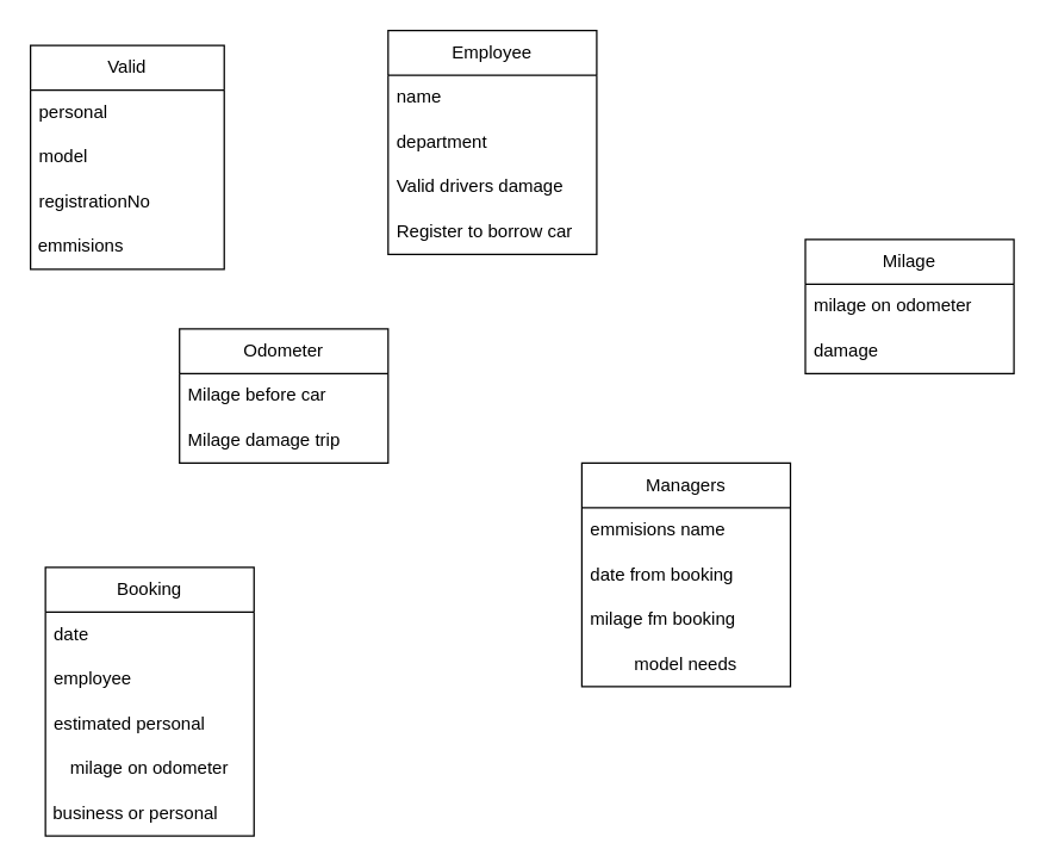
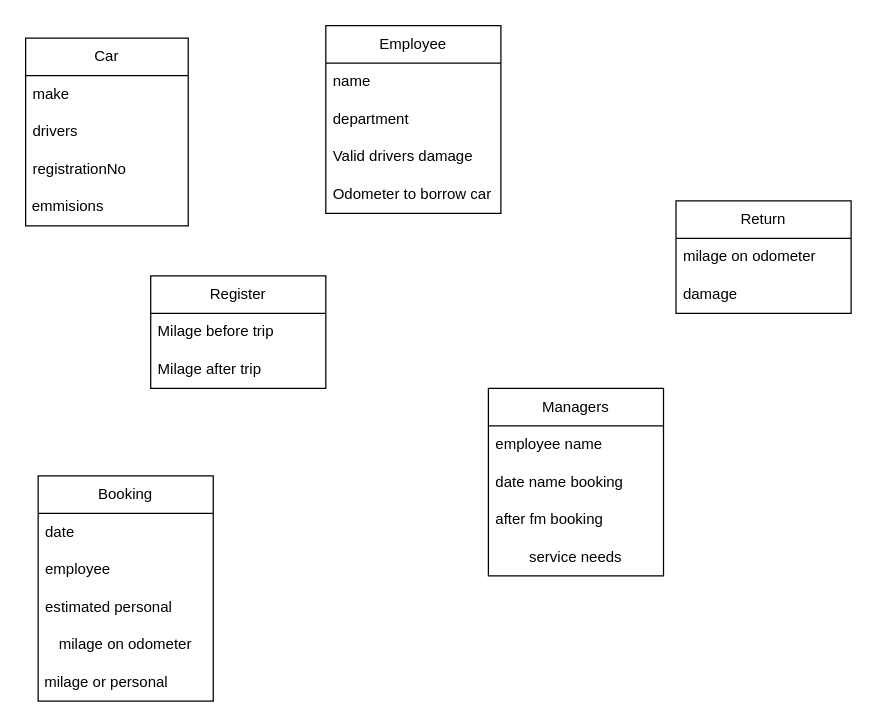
- <mxCell id="2" value="Valid" style="swimlane;fontStyle=0;childLayout=stackLayout;horizontal=1;startSize=30;horizontalStack=0;resizeParent=1;resizeParentMax=0;resizeLast=0;collapsible=1;marginBottom=0;whiteSpace=wrap;html=1;" vertex="1" parent="1"><mxGeometry x="20" y="30" width="130" height="150" as="geometry" /></mxCell>
+ <mxCell id="2" value="Car" style="swimlane;fontStyle=0;childLayout=stackLayout;horizontal=1;startSize=30;horizontalStack=0;resizeParent=1;resizeParentMax=0;resizeLast=0;collapsible=1;marginBottom=0;whiteSpace=wrap;html=1;" vertex="1" parent="1"><mxGeometry x="20" y="30" width="130" height="150" as="geometry" /></mxCell>
- <mxCell id="3" value="personal" style="text;strokeColor=none;fillColor=none;align=left;verticalAlign=middle;spacingLeft=4;spacingRight=4;overflow=hidden;points=[[0,0.5],[1,0.5]];portConstraint=eastwest;rotatable=0;whiteSpace=wrap;html=1;" vertex="1" parent="2"><mxGeometry y="30" width="130" height="30" as="geometry" /></mxCell>
+ <mxCell id="3" value="make" style="text;strokeColor=none;fillColor=none;align=left;verticalAlign=middle;spacingLeft=4;spacingRight=4;overflow=hidden;points=[[0,0.5],[1,0.5]];portConstraint=eastwest;rotatable=0;whiteSpace=wrap;html=1;" vertex="1" parent="2"><mxGeometry y="30" width="130" height="30" as="geometry" /></mxCell>
- <mxCell id="4" value="model" style="text;strokeColor=none;fillColor=none;align=left;verticalAlign=middle;spacingLeft=4;spacingRight=4;overflow=hidden;points=[[0,0.5],[1,0.5]];portConstraint=eastwest;rotatable=0;whiteSpace=wrap;html=1;" vertex="1" parent="2"><mxGeometry y="60" width="130" height="30" as="geometry" /></mxCell>
+ <mxCell id="4" value="drivers" style="text;strokeColor=none;fillColor=none;align=left;verticalAlign=middle;spacingLeft=4;spacingRight=4;overflow=hidden;points=[[0,0.5],[1,0.5]];portConstraint=eastwest;rotatable=0;whiteSpace=wrap;html=1;" vertex="1" parent="2"><mxGeometry y="60" width="130" height="30" as="geometry" /></mxCell>
- <mxCell id="11" value="Register to borrow car" style="text;strokeColor=none;fillColor=none;align=left;verticalAlign=middle;spacingLeft=4;spacingRight=4;overflow=hidden;points=[[0,0.5],[1,0.5]];portConstraint=eastwest;rotatable=0;whiteSpace=wrap;html=1;" vertex="1" parent="7"><mxGeometry y="120" width="140" height="30" as="geometry" /></mxCell>
+ <mxCell id="11" value="Odometer to borrow car" style="text;strokeColor=none;fillColor=none;align=left;verticalAlign=middle;spacingLeft=4;spacingRight=4;overflow=hidden;points=[[0,0.5],[1,0.5]];portConstraint=eastwest;rotatable=0;whiteSpace=wrap;html=1;" vertex="1" parent="7"><mxGeometry y="120" width="140" height="30" as="geometry" /></mxCell>
- <mxCell id="26" value="Milage" style="swimlane;fontStyle=0;childLayout=stackLayout;horizontal=1;startSize=30;horizontalStack=0;resizeParent=1;resizeParentMax=0;resizeLast=0;collapsible=1;marginBottom=0;whiteSpace=wrap;html=1;" vertex="1" parent="1"><mxGeometry x="540" y="160" width="140" height="90" as="geometry" /></mxCell>
+ <mxCell id="26" value="Return" style="swimlane;fontStyle=0;childLayout=stackLayout;horizontal=1;startSize=30;horizontalStack=0;resizeParent=1;resizeParentMax=0;resizeLast=0;collapsible=1;marginBottom=0;whiteSpace=wrap;html=1;" vertex="1" parent="1"><mxGeometry x="540" y="160" width="140" height="90" as="geometry" /></mxCell>
- <mxCell id="12" value="Odometer" style="swimlane;fontStyle=0;childLayout=stackLayout;horizontal=1;startSize=30;horizontalStack=0;resizeParent=1;resizeParentMax=0;resizeLast=0;collapsible=1;marginBottom=0;whiteSpace=wrap;html=1;" vertex="1" parent="1"><mxGeometry x="120" y="220" width="140" height="90" as="geometry" /></mxCell>
+ <mxCell id="12" value="Register" style="swimlane;fontStyle=0;childLayout=stackLayout;horizontal=1;startSize=30;horizontalStack=0;resizeParent=1;resizeParentMax=0;resizeLast=0;collapsible=1;marginBottom=0;whiteSpace=wrap;html=1;" vertex="1" parent="1"><mxGeometry x="120" y="220" width="140" height="90" as="geometry" /></mxCell>
- <mxCell id="13" value="Milage before car" style="text;strokeColor=none;fillColor=none;align=left;verticalAlign=middle;spacingLeft=4;spacingRight=4;overflow=hidden;points=[[0,0.5],[1,0.5]];portConstraint=eastwest;rotatable=0;whiteSpace=wrap;html=1;" vertex="1" parent="12"><mxGeometry y="30" width="140" height="30" as="geometry" /></mxCell>
+ <mxCell id="13" value="Milage before trip" style="text;strokeColor=none;fillColor=none;align=left;verticalAlign=middle;spacingLeft=4;spacingRight=4;overflow=hidden;points=[[0,0.5],[1,0.5]];portConstraint=eastwest;rotatable=0;whiteSpace=wrap;html=1;" vertex="1" parent="12"><mxGeometry y="30" width="140" height="30" as="geometry" /></mxCell>
- <mxCell id="14" value="Milage damage trip" style="text;strokeColor=none;fillColor=none;align=left;verticalAlign=middle;spacingLeft=4;spacingRight=4;overflow=hidden;points=[[0,0.5],[1,0.5]];portConstraint=eastwest;rotatable=0;whiteSpace=wrap;html=1;" vertex="1" parent="12"><mxGeometry y="60" width="140" height="30" as="geometry" /></mxCell>
+ <mxCell id="14" value="Milage after trip" style="text;strokeColor=none;fillColor=none;align=left;verticalAlign=middle;spacingLeft=4;spacingRight=4;overflow=hidden;points=[[0,0.5],[1,0.5]];portConstraint=eastwest;rotatable=0;whiteSpace=wrap;html=1;" vertex="1" parent="12"><mxGeometry y="60" width="140" height="30" as="geometry" /></mxCell>
- <mxCell id="22" value="emmisions name" style="text;strokeColor=none;fillColor=none;align=left;verticalAlign=middle;spacingLeft=4;spacingRight=4;overflow=hidden;points=[[0,0.5],[1,0.5]];portConstraint=eastwest;rotatable=0;whiteSpace=wrap;html=1;" vertex="1" parent="21"><mxGeometry y="30" width="140" height="30" as="geometry" /></mxCell>
+ <mxCell id="22" value="employee name" style="text;strokeColor=none;fillColor=none;align=left;verticalAlign=middle;spacingLeft=4;spacingRight=4;overflow=hidden;points=[[0,0.5],[1,0.5]];portConstraint=eastwest;rotatable=0;whiteSpace=wrap;html=1;" vertex="1" parent="21"><mxGeometry y="30" width="140" height="30" as="geometry" /></mxCell>
- <mxCell id="23" value="date from booking" style="text;strokeColor=none;fillColor=none;align=left;verticalAlign=middle;spacingLeft=4;spacingRight=4;overflow=hidden;points=[[0,0.5],[1,0.5]];portConstraint=eastwest;rotatable=0;whiteSpace=wrap;html=1;" vertex="1" parent="21"><mxGeometry y="60" width="140" height="30" as="geometry" /></mxCell>
+ <mxCell id="23" value="date name booking" style="text;strokeColor=none;fillColor=none;align=left;verticalAlign=middle;spacingLeft=4;spacingRight=4;overflow=hidden;points=[[0,0.5],[1,0.5]];portConstraint=eastwest;rotatable=0;whiteSpace=wrap;html=1;" vertex="1" parent="21"><mxGeometry y="60" width="140" height="30" as="geometry" /></mxCell>
- <mxCell id="24" value="milage fm booking" style="text;strokeColor=none;fillColor=none;align=left;verticalAlign=middle;spacingLeft=4;spacingRight=4;overflow=hidden;points=[[0,0.5],[1,0.5]];portConstraint=eastwest;rotatable=0;whiteSpace=wrap;html=1;" vertex="1" parent="21"><mxGeometry y="90" width="140" height="30" as="geometry" /></mxCell>
+ <mxCell id="24" value="after fm booking" style="text;strokeColor=none;fillColor=none;align=left;verticalAlign=middle;spacingLeft=4;spacingRight=4;overflow=hidden;points=[[0,0.5],[1,0.5]];portConstraint=eastwest;rotatable=0;whiteSpace=wrap;html=1;" vertex="1" parent="21"><mxGeometry y="90" width="140" height="30" as="geometry" /></mxCell>
- <mxCell id="25" value="model needs" style="text;html=1;strokeColor=none;fillColor=none;align=center;verticalAlign=middle;whiteSpace=wrap;rounded=0;" vertex="1" parent="21"><mxGeometry y="120" width="140" height="30" as="geometry" /></mxCell>
+ <mxCell id="25" value="service needs" style="text;html=1;strokeColor=none;fillColor=none;align=center;verticalAlign=middle;whiteSpace=wrap;rounded=0;" vertex="1" parent="21"><mxGeometry y="120" width="140" height="30" as="geometry" /></mxCell>
- <mxCell id="20" value="&amp;nbsp;business or personal" style="text;html=1;strokeColor=none;fillColor=none;align=left;verticalAlign=middle;whiteSpace=wrap;rounded=0;" vertex="1" parent="15"><mxGeometry y="150" width="140" height="30" as="geometry" /></mxCell>
+ <mxCell id="20" value="&amp;nbsp;milage or personal" style="text;html=1;strokeColor=none;fillColor=none;align=left;verticalAlign=middle;whiteSpace=wrap;rounded=0;" vertex="1" parent="15"><mxGeometry y="150" width="140" height="30" as="geometry" /></mxCell>
